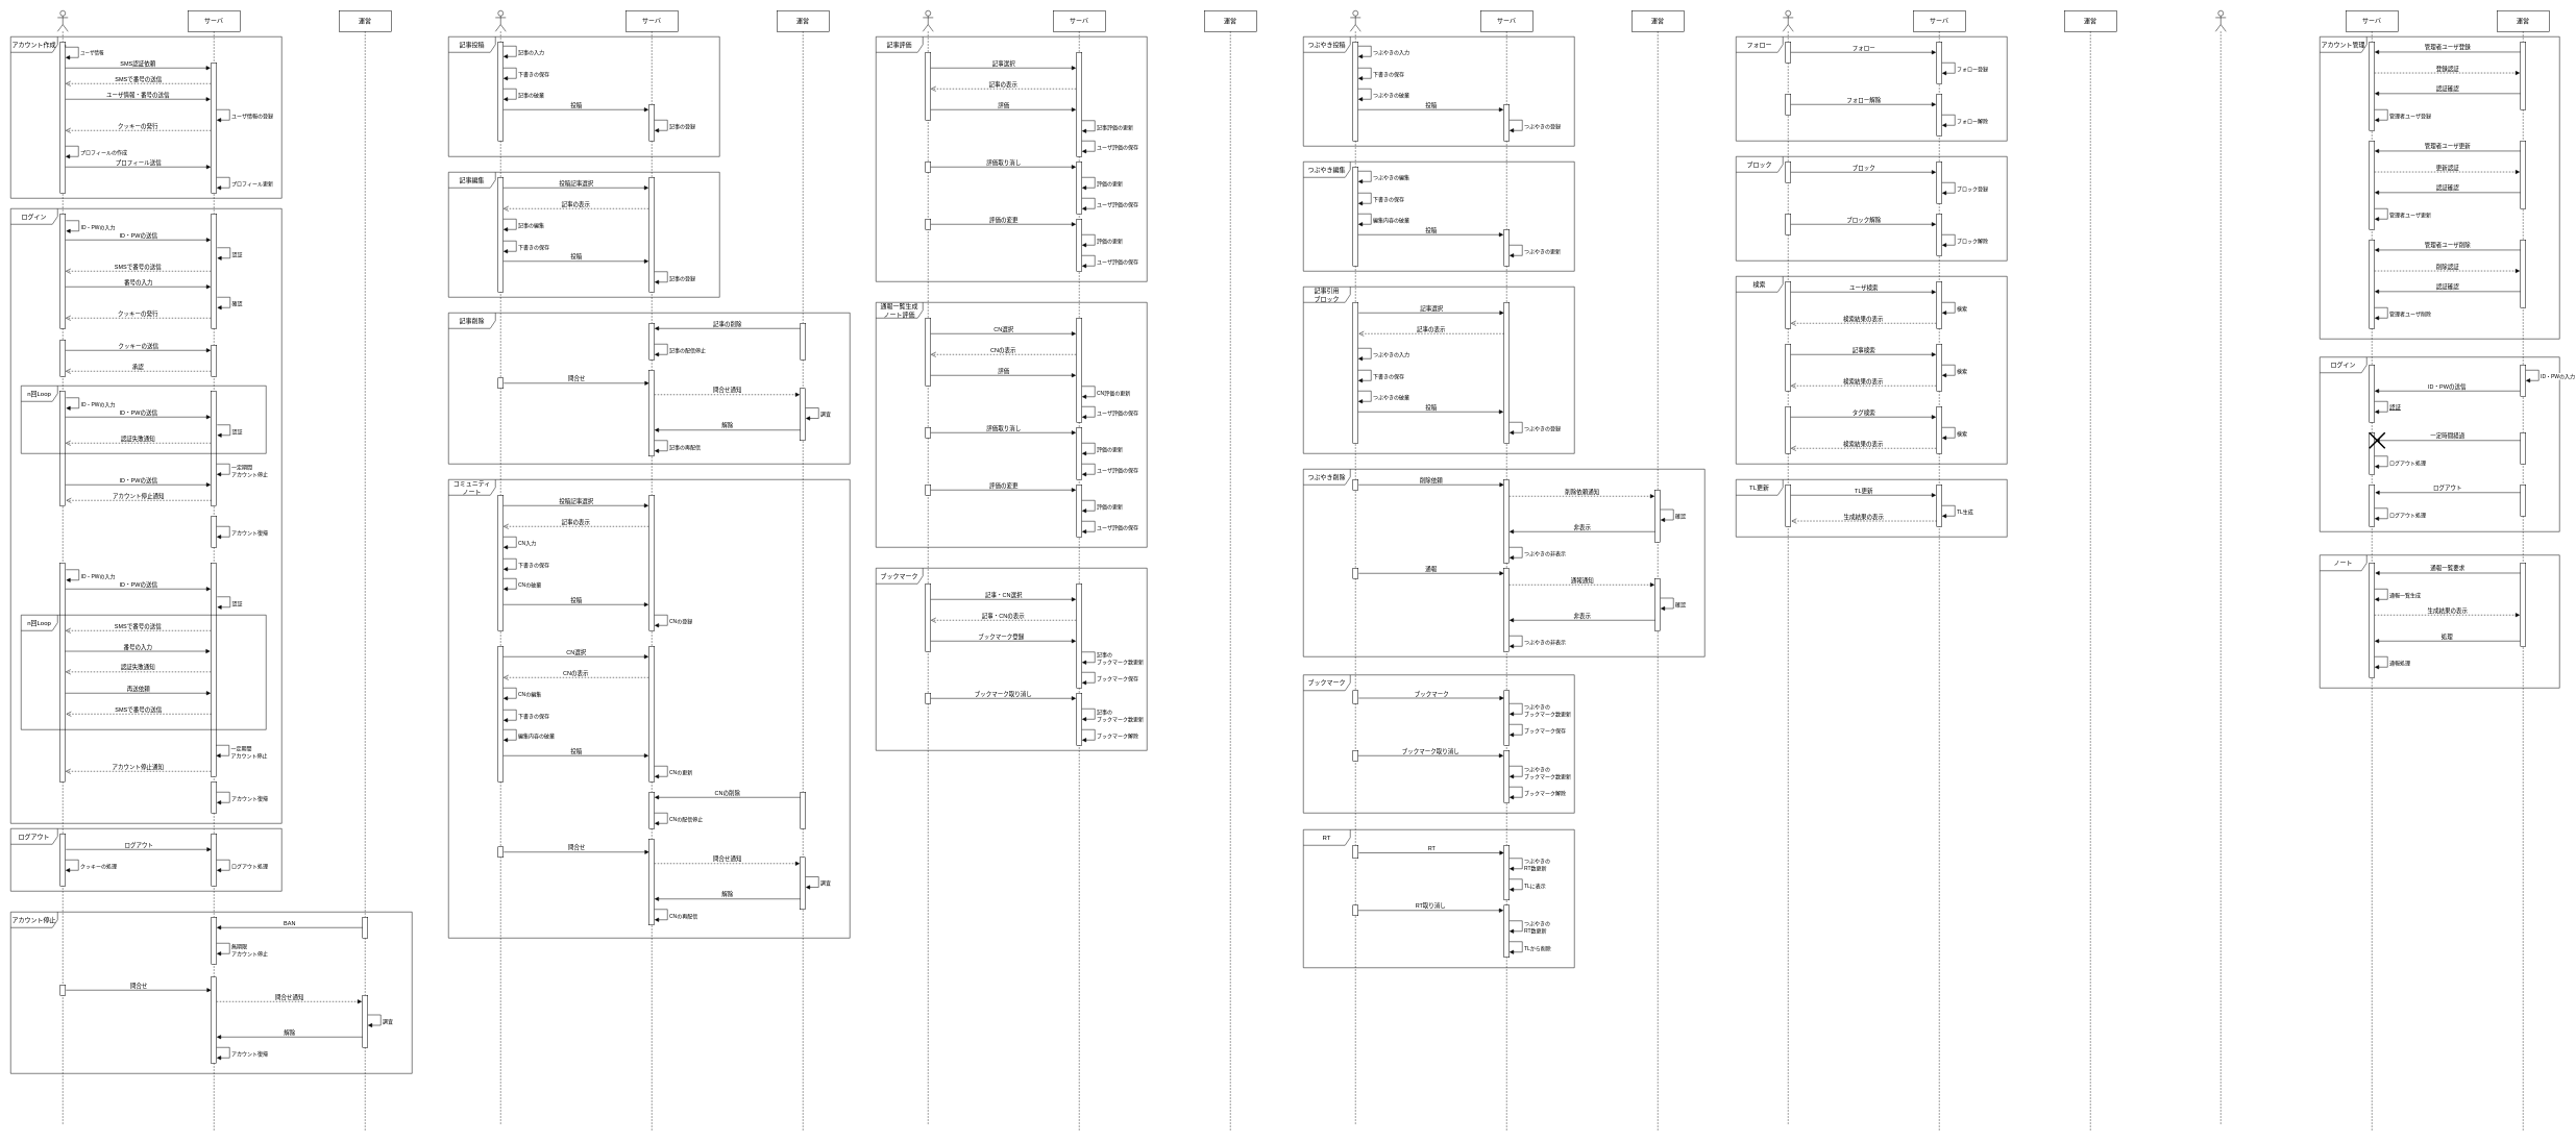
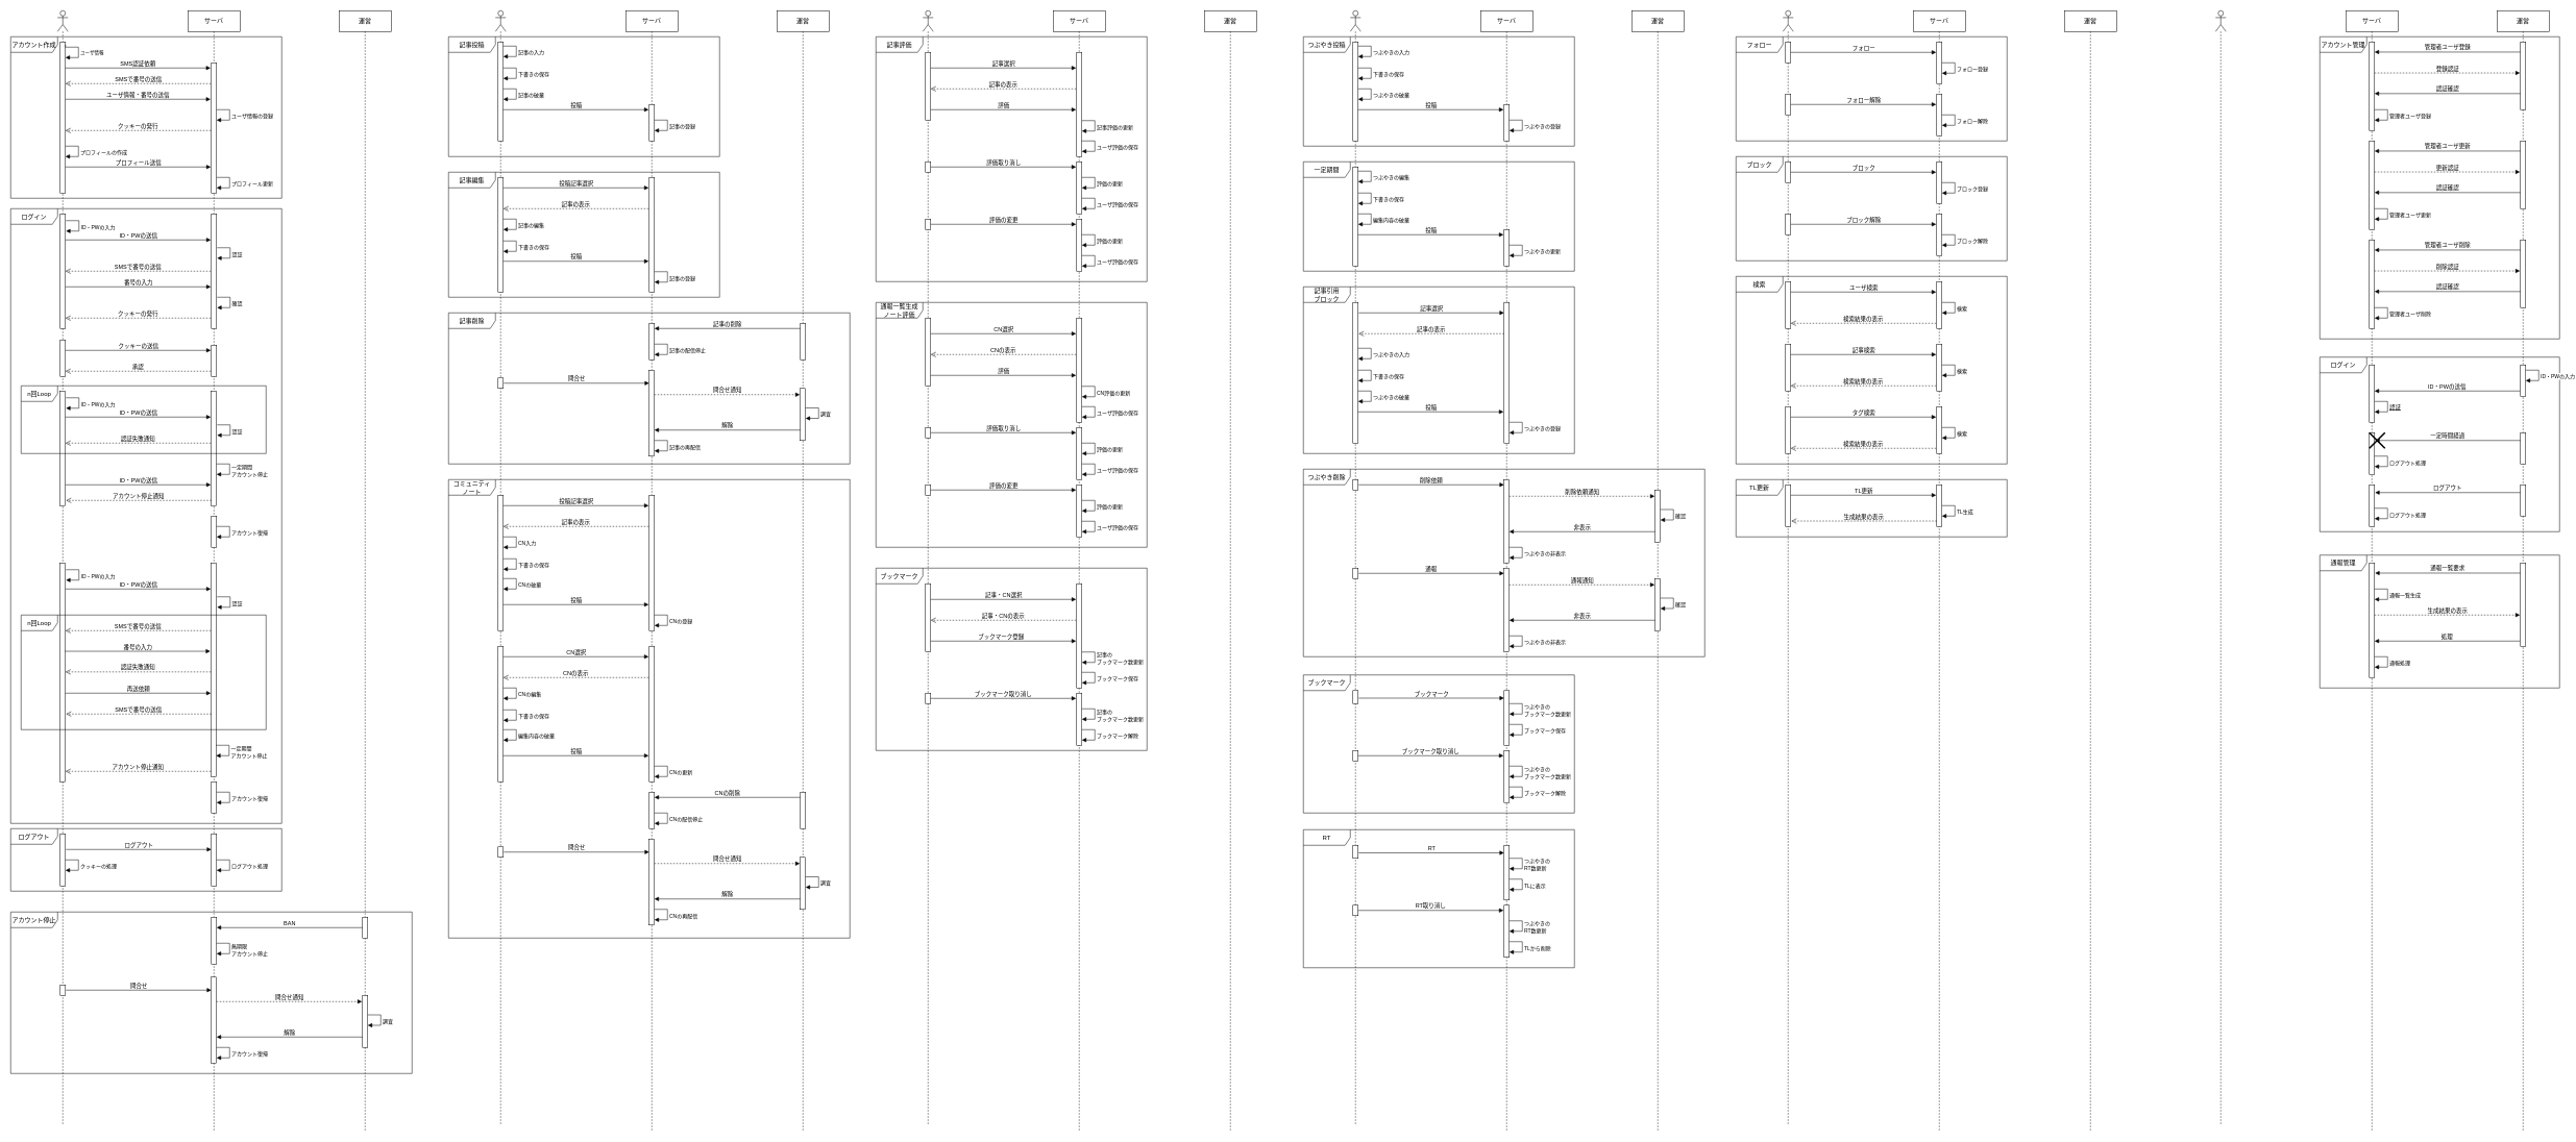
- <mxCell id="211" value="つぶやき編集" style="shape=umlFrame;whiteSpace=wrap;html=1;pointerEvents=0;width=90;height=30;" vertex="1" parent="1"><mxGeometry x="2500" y="310" width="520" height="210" as="geometry" /></mxCell>
+ <mxCell id="211" value="一定期間" style="shape=umlFrame;whiteSpace=wrap;html=1;pointerEvents=0;width=90;height=30;" vertex="1" parent="1"><mxGeometry x="2500" y="310" width="520" height="210" as="geometry" /></mxCell>
- <mxCell id="341" value="ノート" style="shape=umlFrame;whiteSpace=wrap;html=1;pointerEvents=0;width=90;height=30;" vertex="1" parent="1"><mxGeometry x="4450" y="1065" width="460" height="255" as="geometry" /></mxCell>
+ <mxCell id="341" value="通報管理" style="shape=umlFrame;whiteSpace=wrap;html=1;pointerEvents=0;width=90;height=30;" vertex="1" parent="1"><mxGeometry x="4450" y="1065" width="460" height="255" as="geometry" /></mxCell>
